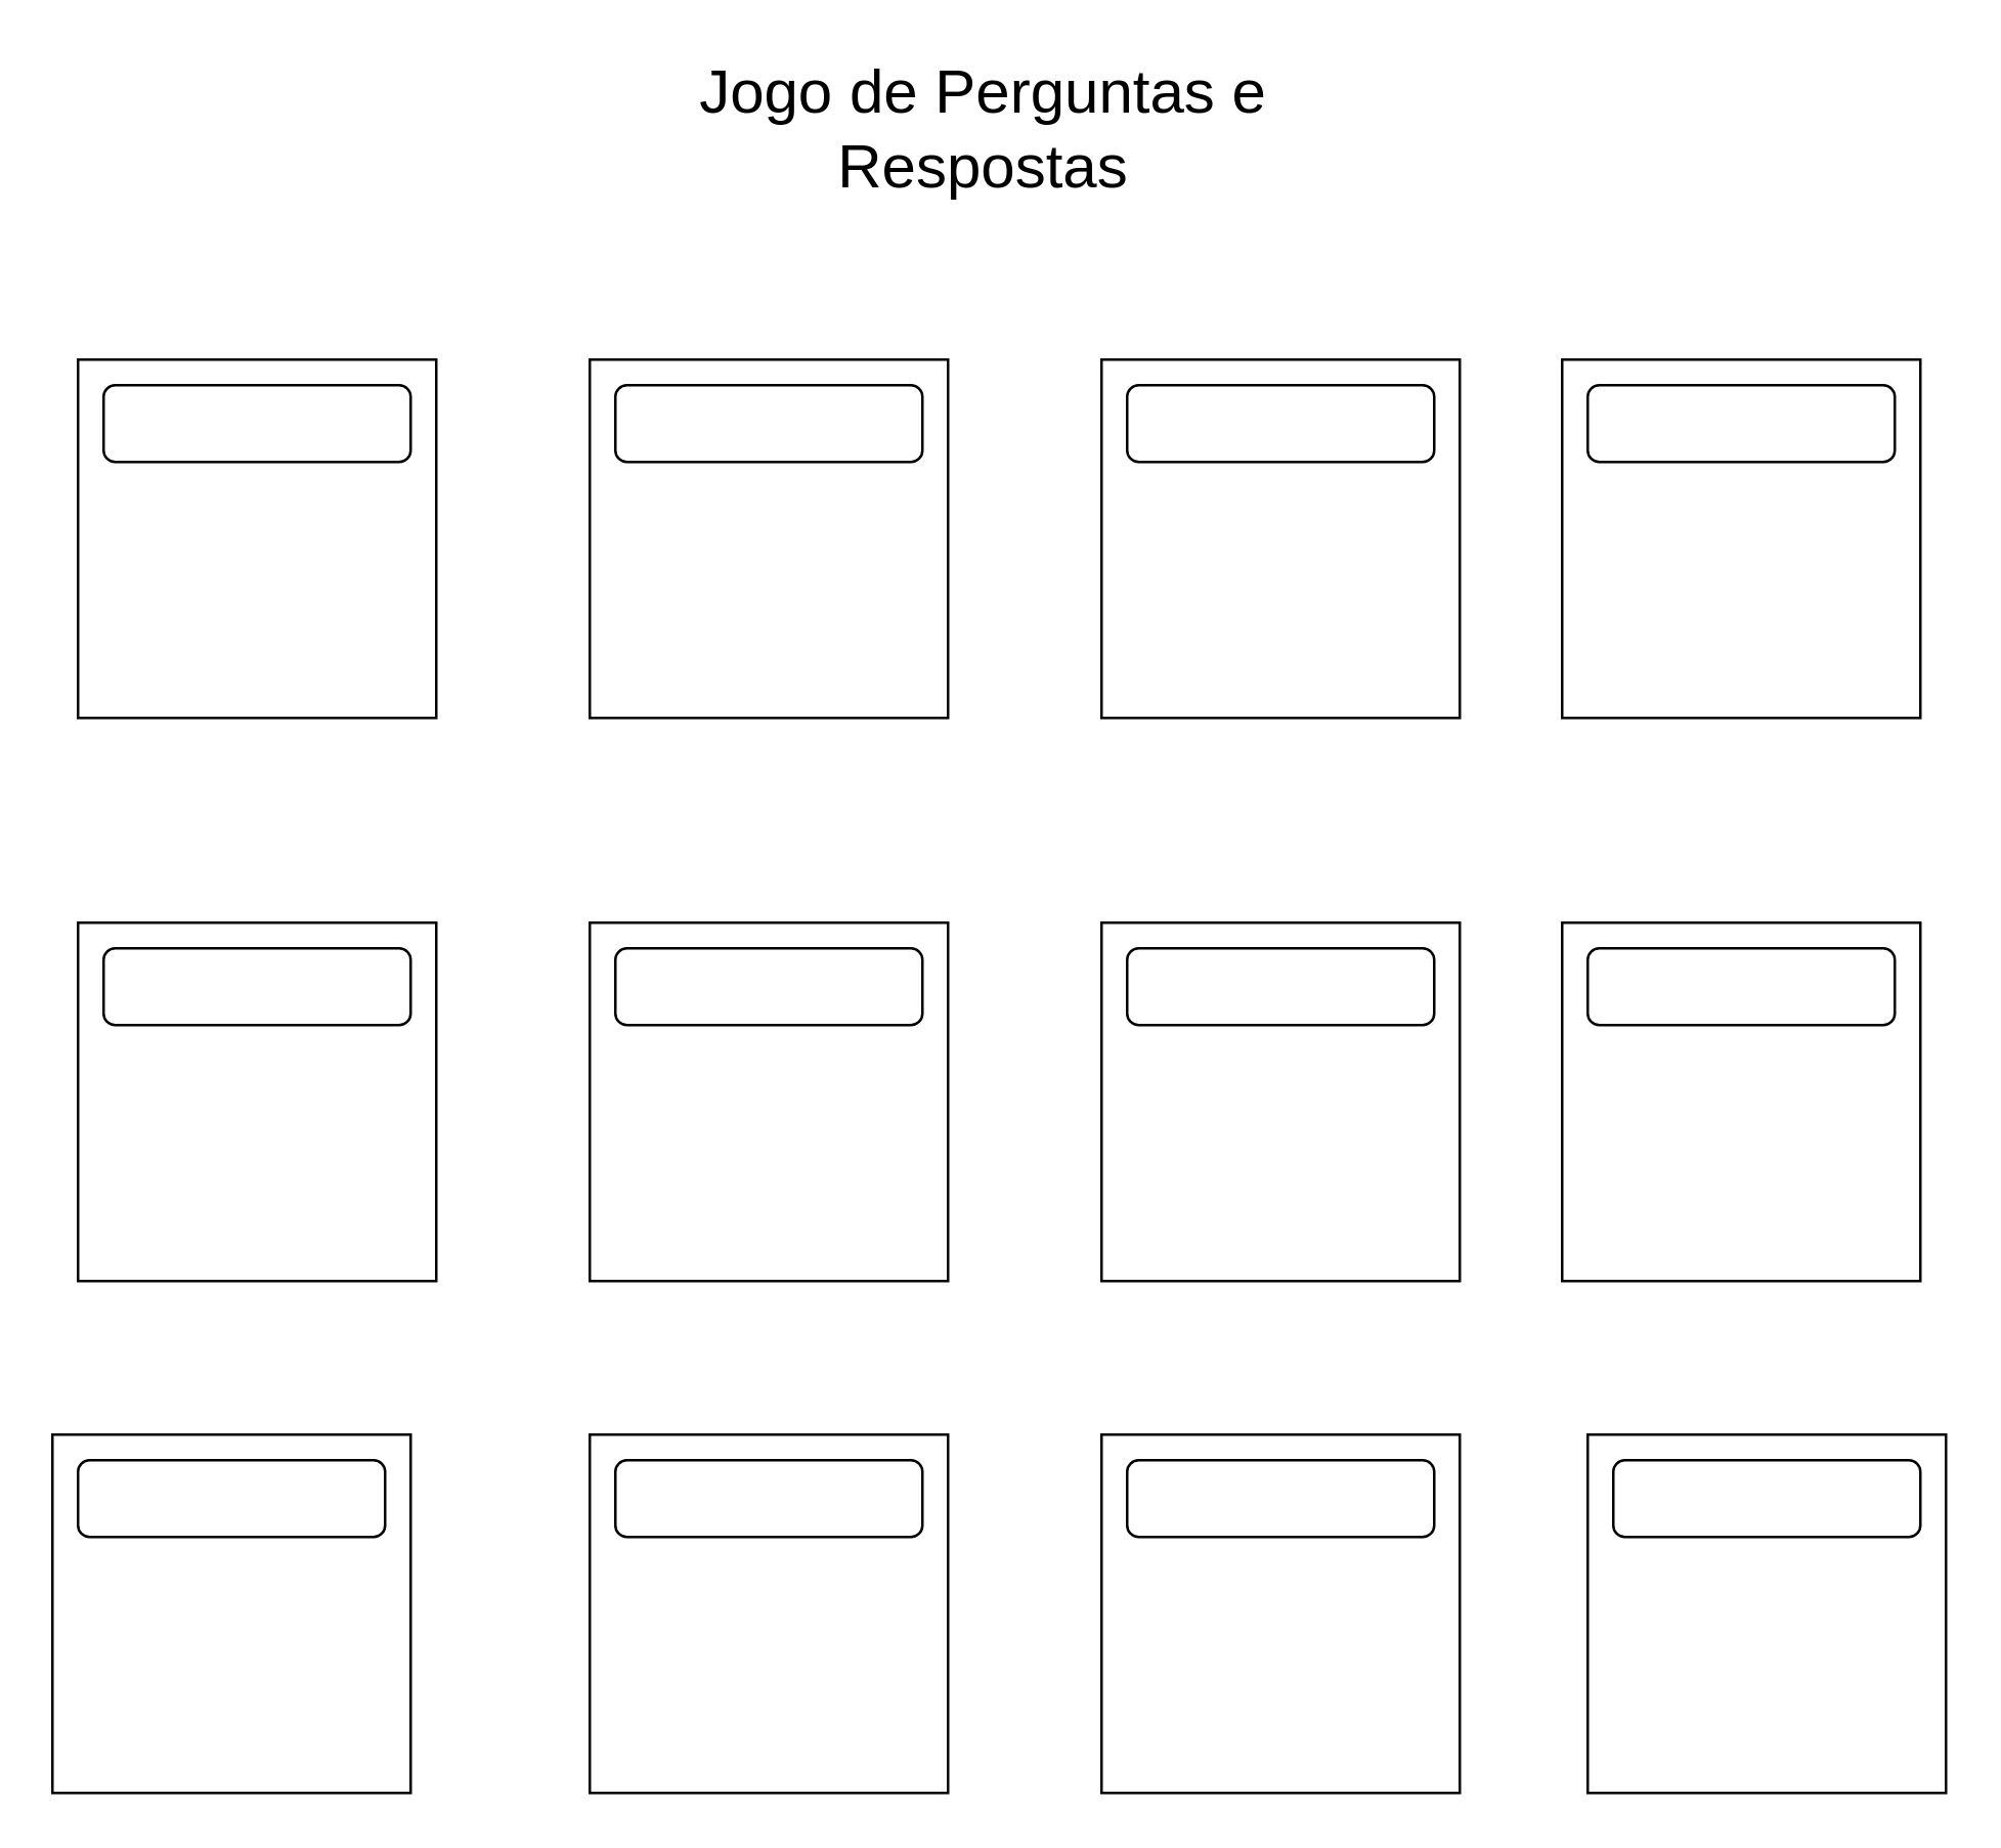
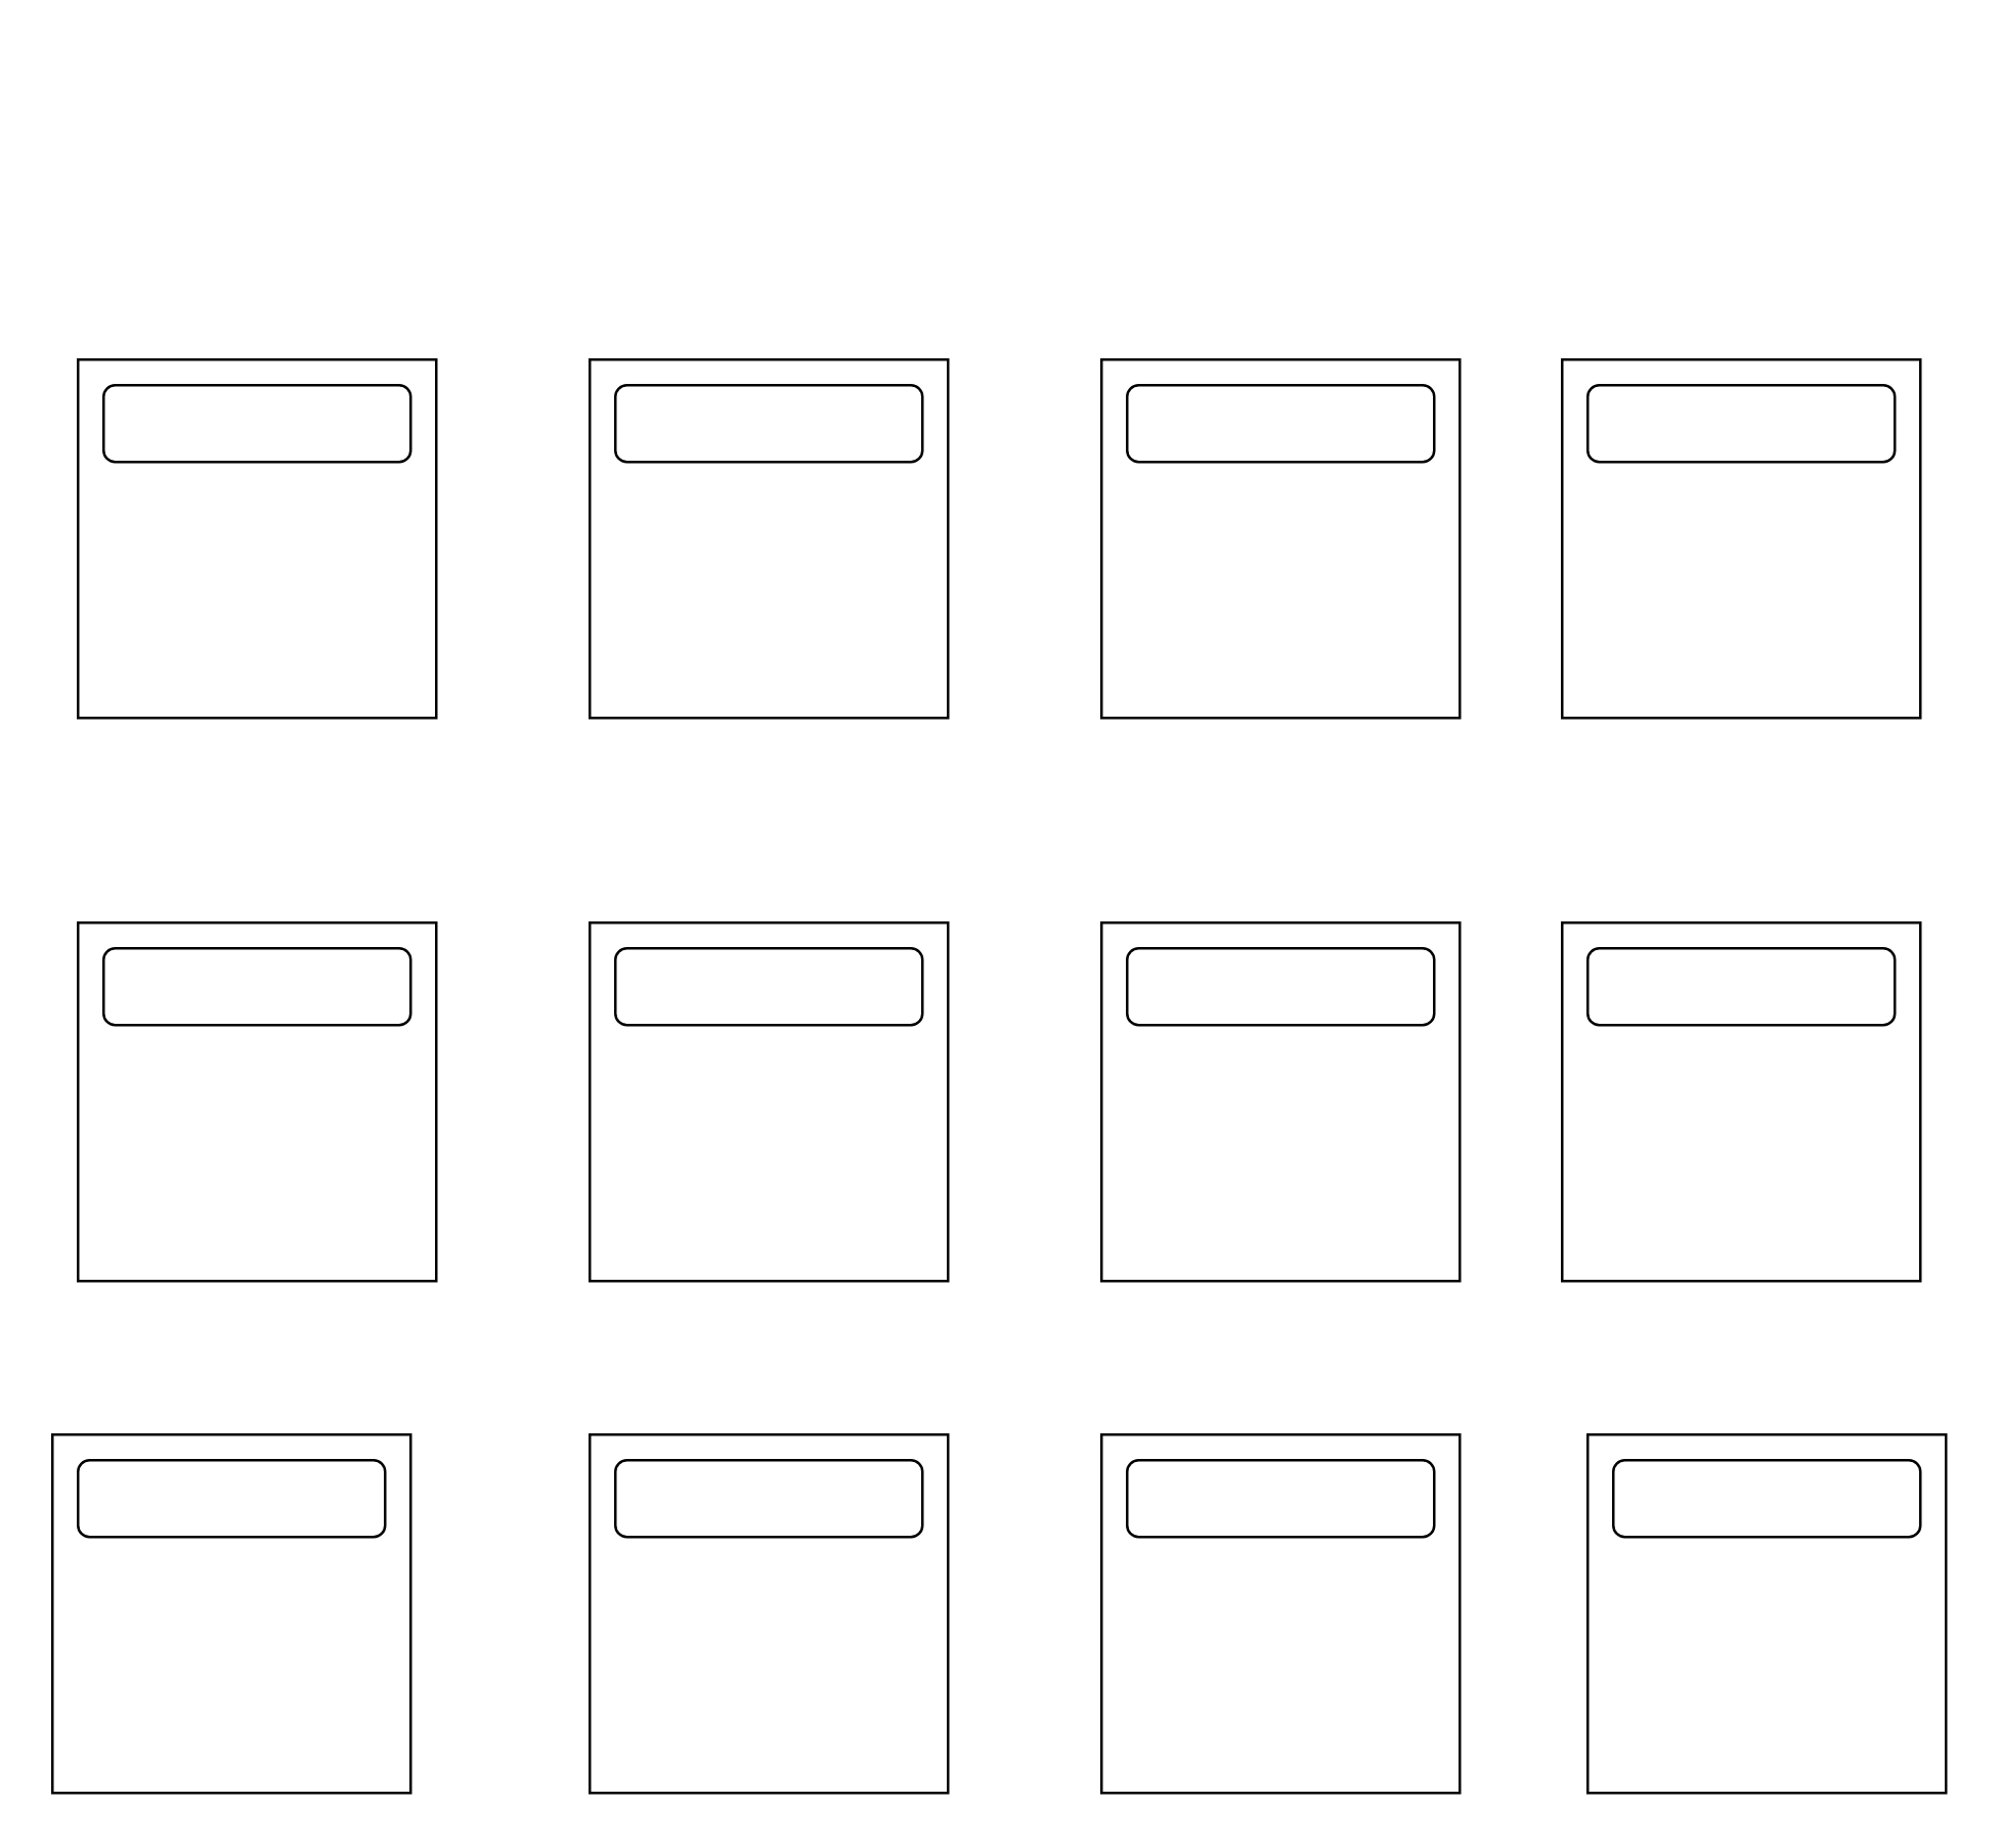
- <mxCell id="14" value="&lt;font style=&quot;font-size: 24px&quot;&gt;Jogo de Perguntas e Respostas&lt;/font&gt;" style="text;html=1;strokeColor=none;fillColor=none;align=center;verticalAlign=middle;whiteSpace=wrap;rounded=0;" parent="1" vertex="1"><mxGeometry x="254" y="20" width="260" height="60" as="geometry" /></mxCell>
